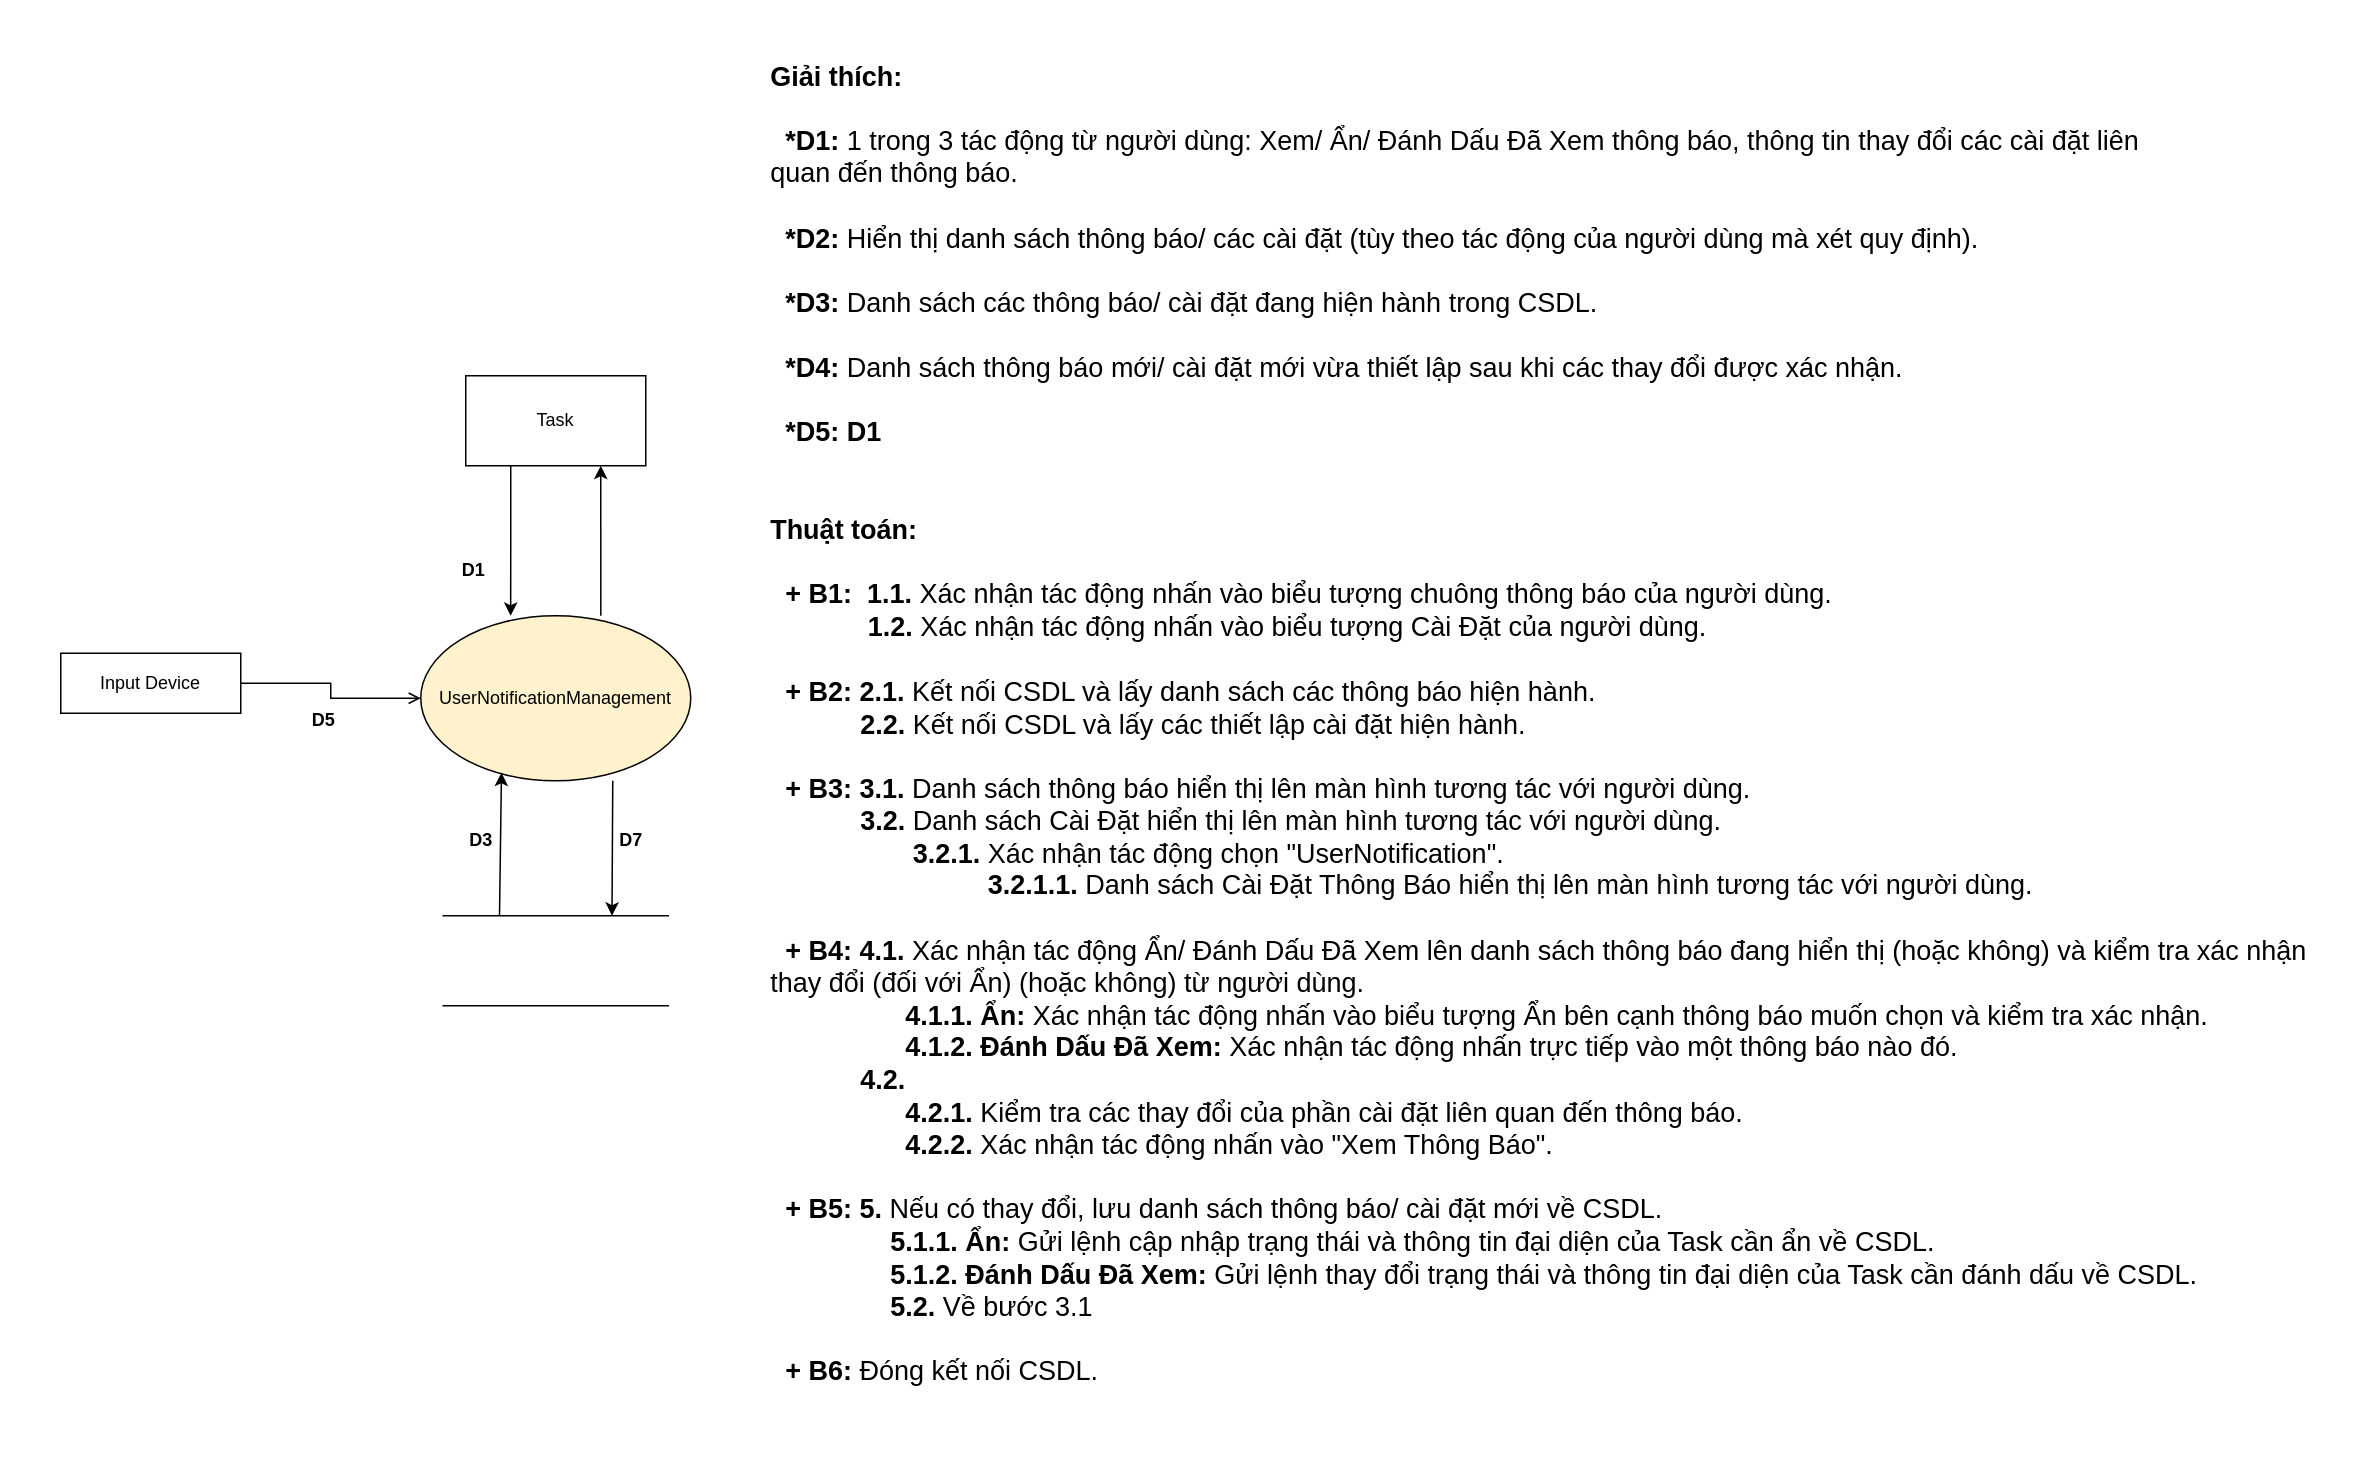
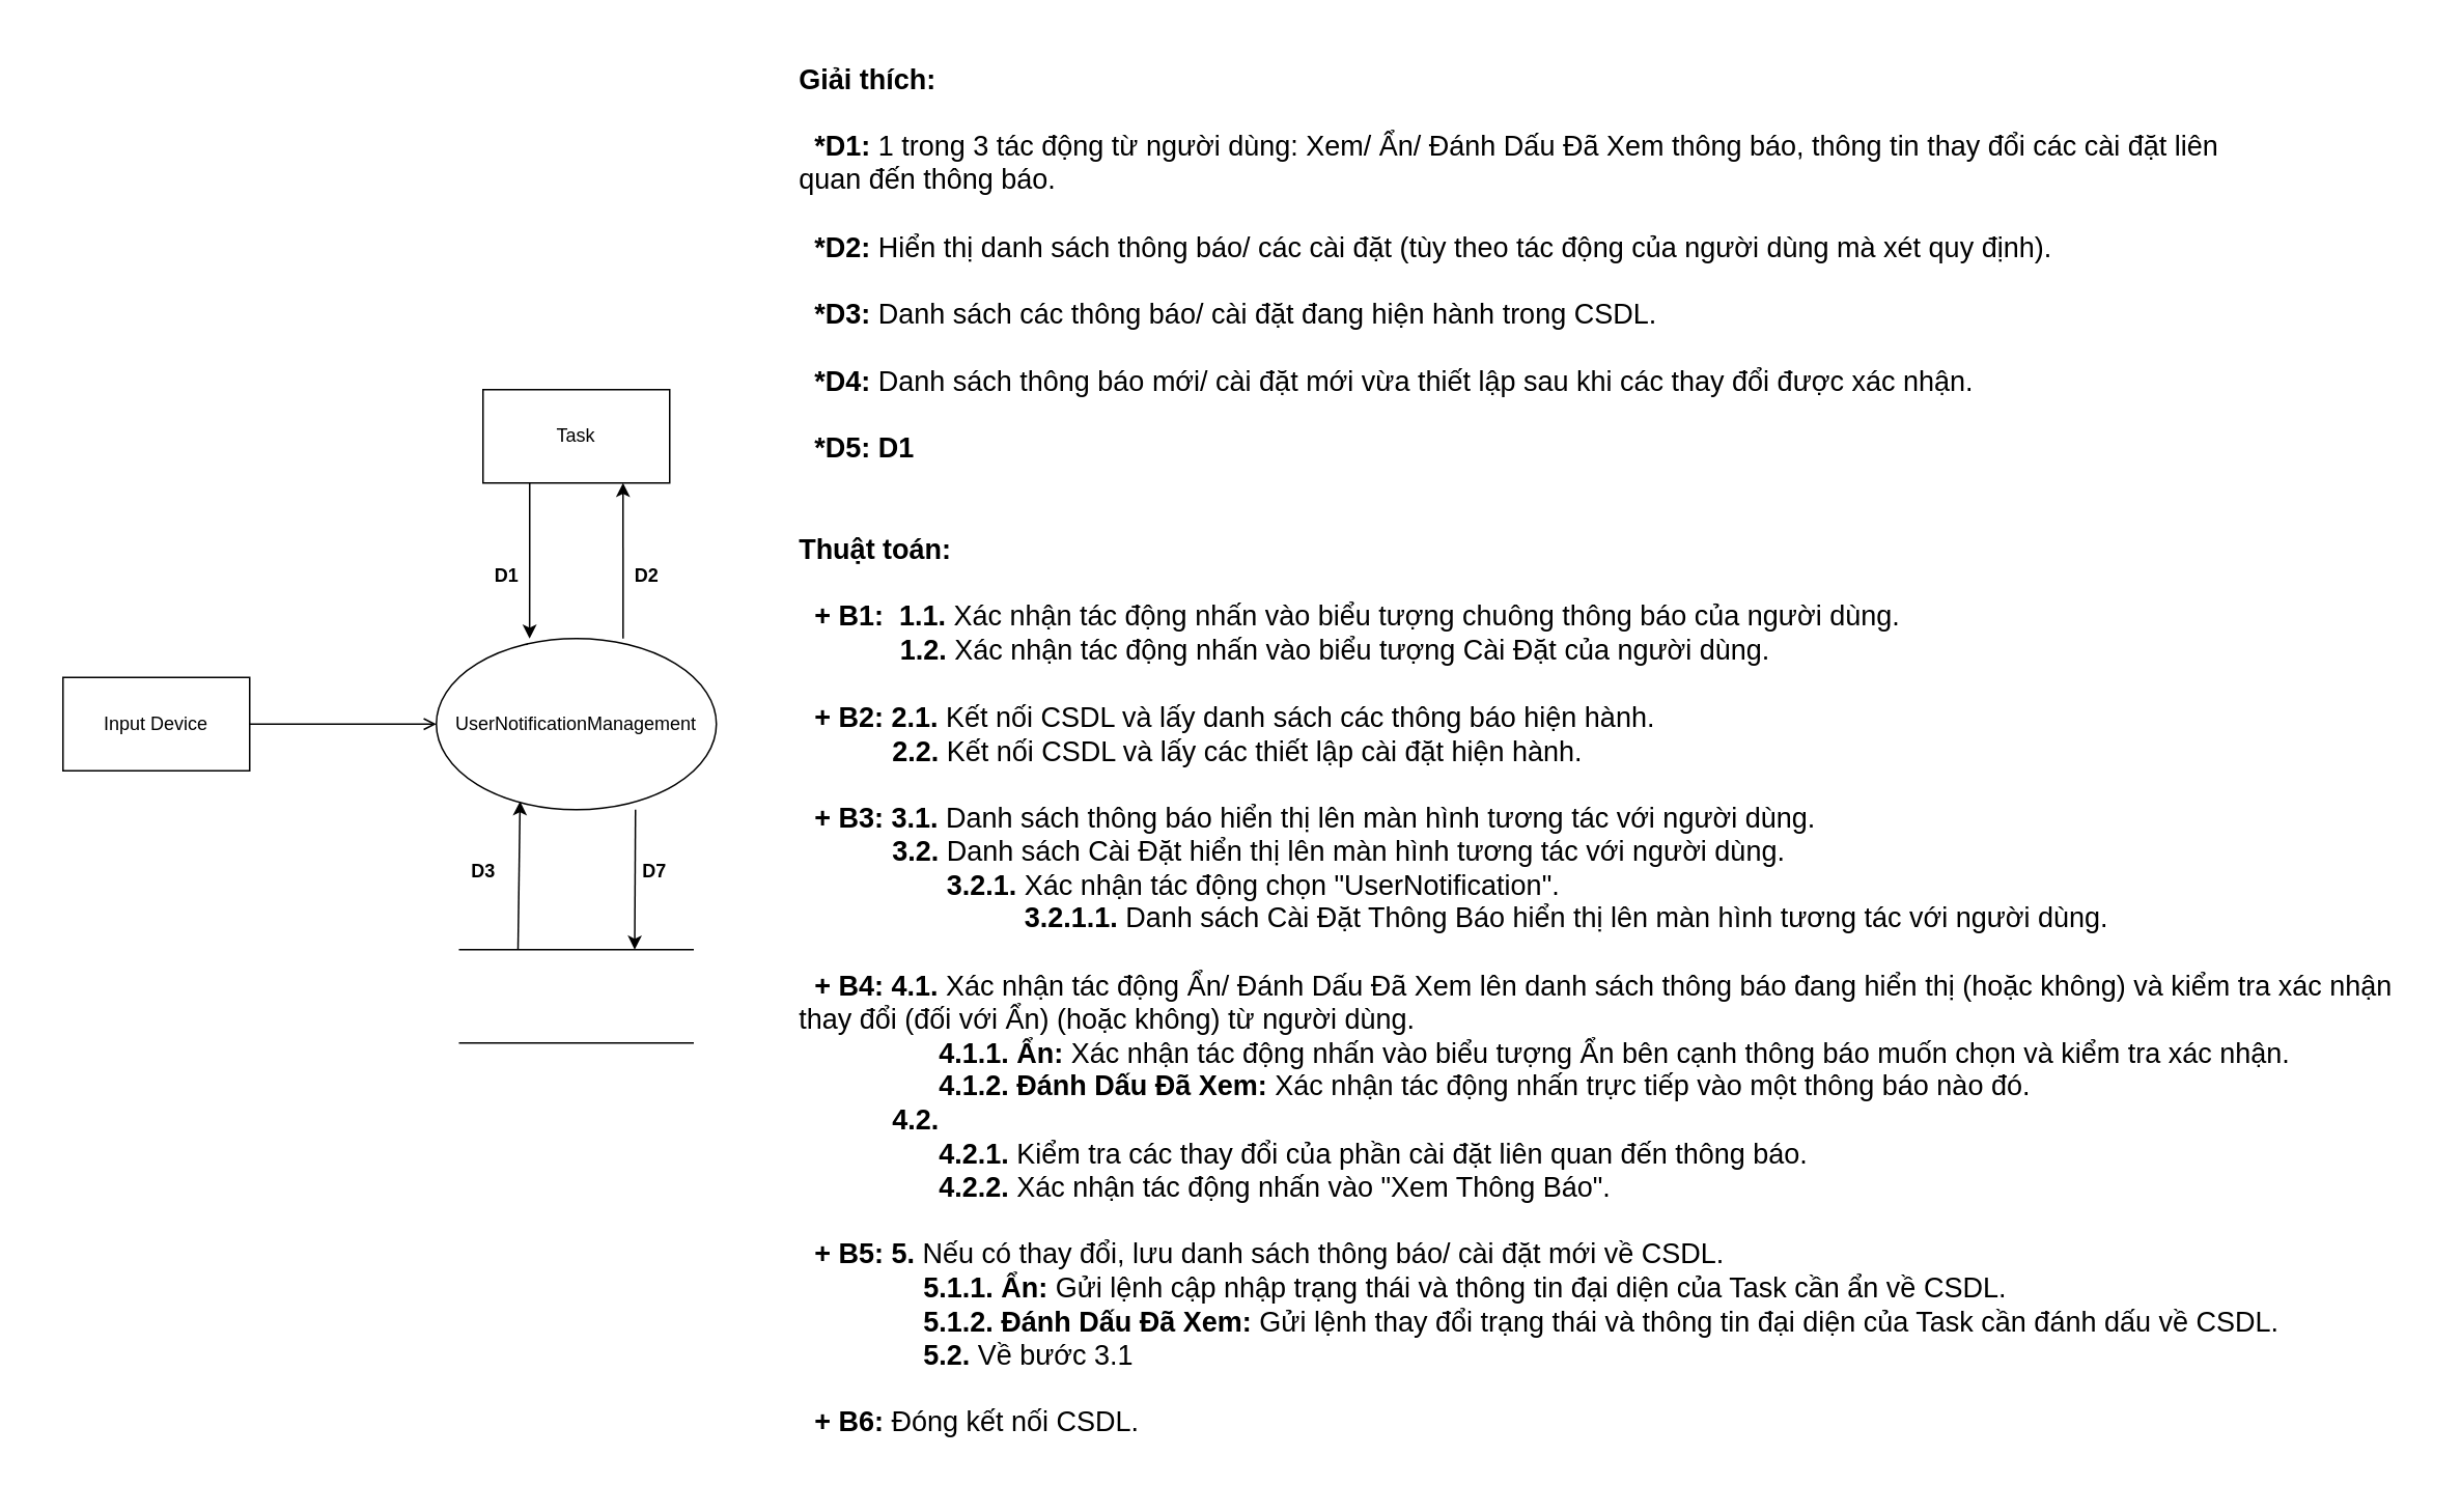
+ <mxCell id="13" value="&lt;b&gt;D2&lt;/b&gt;" style="text;html=1;align=center;verticalAlign=middle;resizable=0;points=[];autosize=1;" parent="1" vertex="1"><mxGeometry x="400" y="360" width="30" height="20" as="geometry" /></mxCell>
- <mxCell id="12" value="&lt;b&gt;D1&lt;/b&gt;" style="text;html=1;align=center;verticalAlign=middle;resizable=0;points=[];autosize=1;" parent="1" vertex="1"><mxGeometry x="300" y="370" width="30" height="20" as="geometry" /></mxCell>
+ <mxCell id="12" value="&lt;b&gt;D1&lt;/b&gt;" style="text;html=1;align=center;verticalAlign=middle;resizable=0;points=[];autosize=1;" parent="1" vertex="1"><mxGeometry x="310" y="360" width="30" height="20" as="geometry" /></mxCell>
- <mxCell id="7" value="Input Device" style="rounded=0;whiteSpace=wrap;html=1;" parent="1" vertex="1"><mxGeometry x="40" y="435" width="120" height="40" as="geometry" /></mxCell>
+ <mxCell id="7" value="Input Device" style="rounded=0;whiteSpace=wrap;html=1;" parent="1" vertex="1"><mxGeometry x="40" y="435" width="120" height="60" as="geometry" /></mxCell>
- <mxCell id="5" value="UserNotificationManagement" style="ellipse;whiteSpace=wrap;html=1;fillColor=#fff2cc;" parent="1" vertex="1"><mxGeometry x="280" y="410" width="180" height="110" as="geometry" /></mxCell>
+ <mxCell id="5" value="UserNotificationManagement" style="ellipse;whiteSpace=wrap;html=1;" parent="1" vertex="1"><mxGeometry x="280" y="410" width="180" height="110" as="geometry" /></mxCell>
- <mxCell id="16" value="&lt;b&gt;D5&lt;/b&gt;" style="text;html=1;align=center;verticalAlign=middle;resizable=0;points=[];autosize=1;" parent="1" vertex="1"><mxGeometry x="200" y="470" width="30" height="20" as="geometry" /></mxCell>
- <mxCell id="14" value="&lt;b&gt;D3&lt;/b&gt;" style="text;html=1;align=center;verticalAlign=middle;resizable=0;points=[];autosize=1;" parent="1" vertex="1"><mxGeometry x="305" y="550" width="30" height="20" as="geometry" /></mxCell>
+ <mxCell id="14" value="&lt;b&gt;D3&lt;/b&gt;" style="text;html=1;align=center;verticalAlign=middle;resizable=0;points=[];autosize=1;" parent="1" vertex="1"><mxGeometry x="295" y="550" width="30" height="20" as="geometry" /></mxCell>
